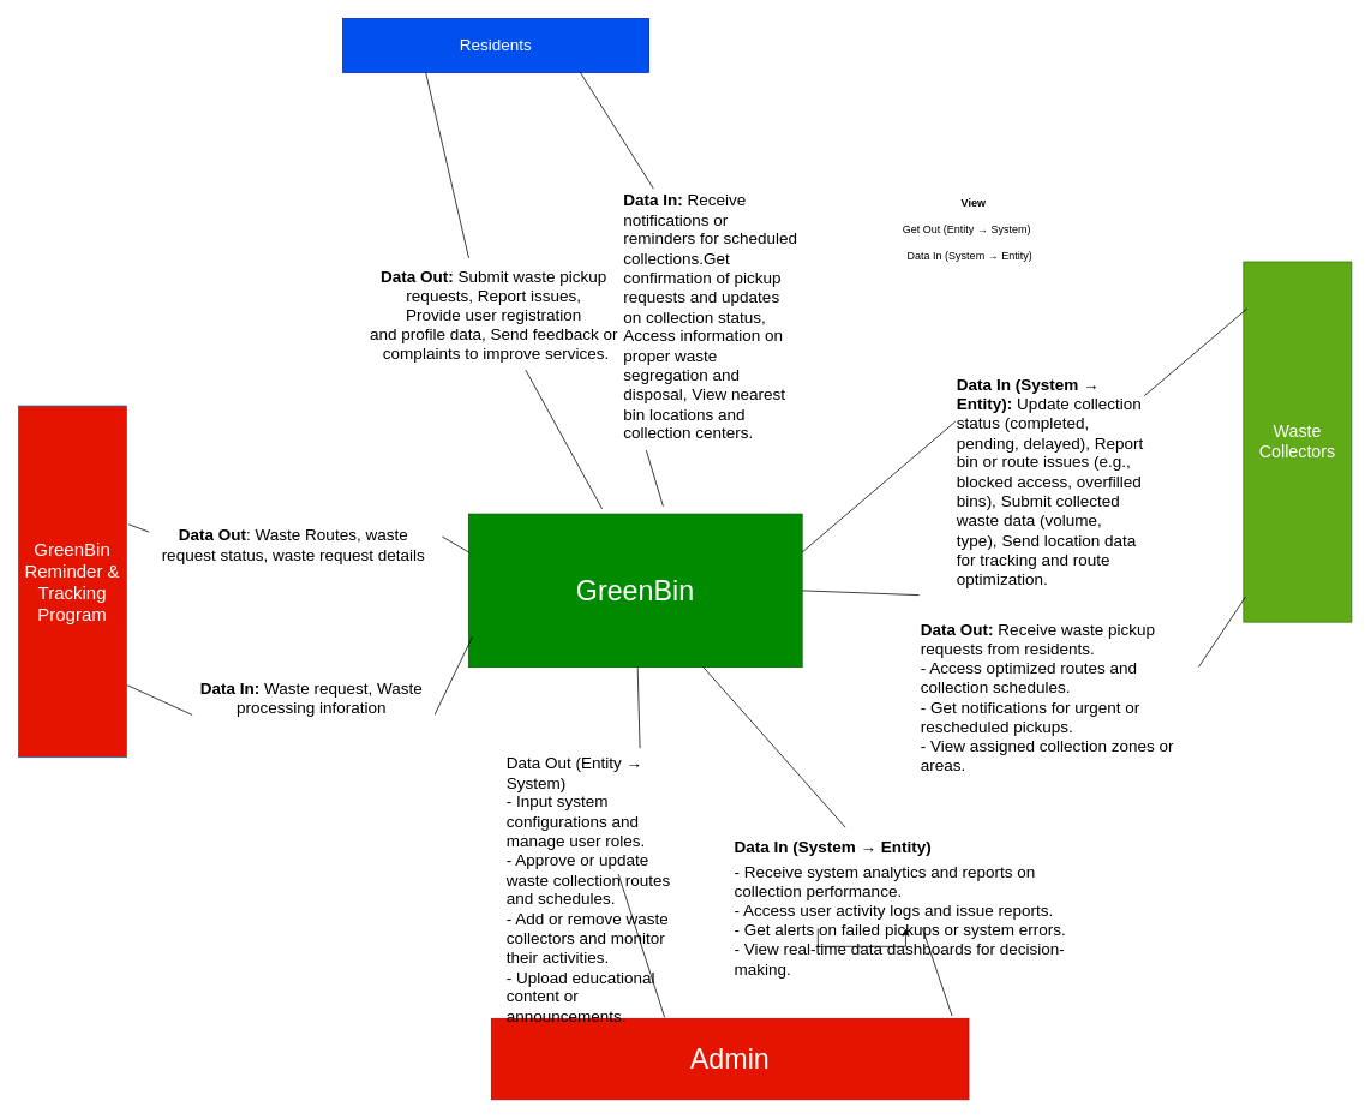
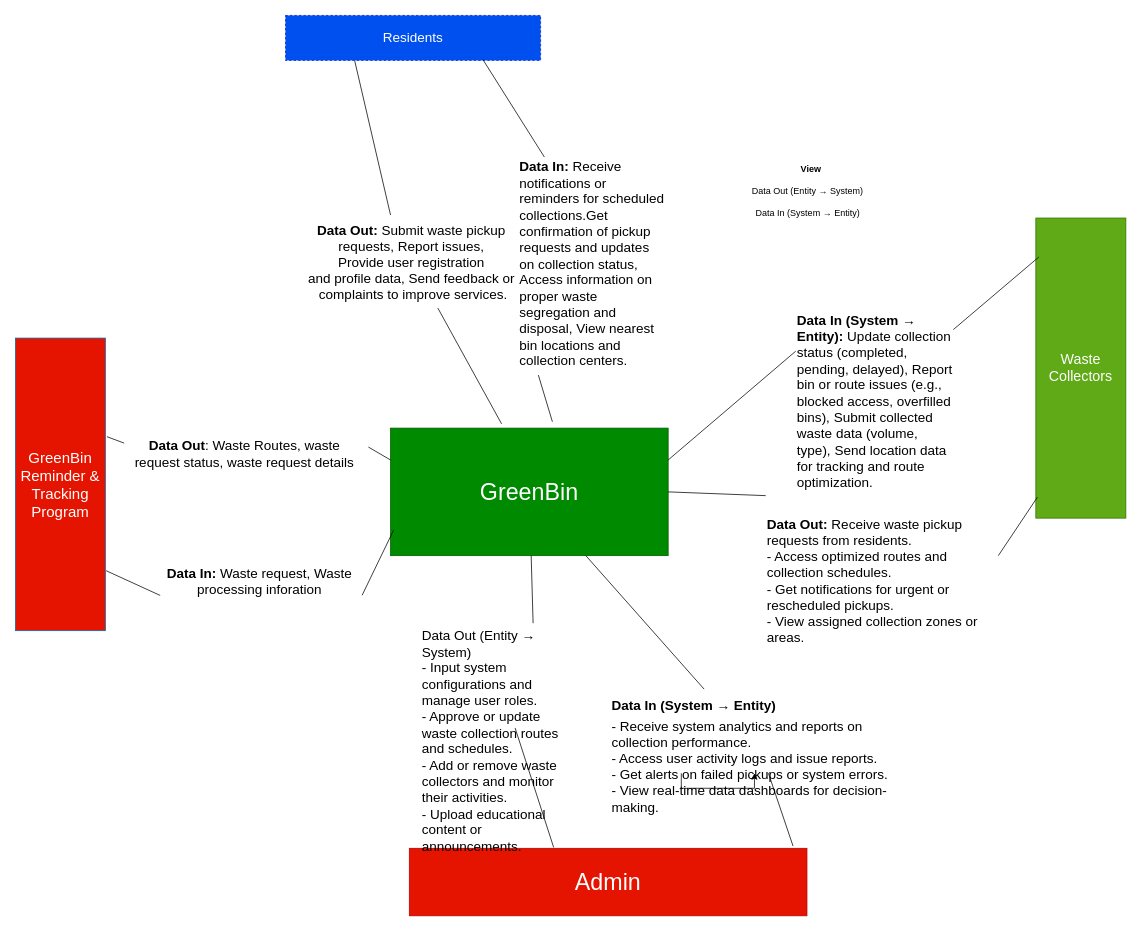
- <mxCell id="3" value="Residents" style="rounded=0;whiteSpace=wrap;html=1;fillColor=#0050ef;fontColor=#ffffff;strokeColor=#001DBC;fontSize=18;" parent="1" vertex="1"><mxGeometry x="380" y="20" width="340" height="60" as="geometry" /></mxCell>
+ <mxCell id="3" value="Residents" style="rounded=0;whiteSpace=wrap;html=1;fillColor=#0050ef;fontColor=#ffffff;strokeColor=#001DBC;fontSize=18;dashed=1;" parent="1" vertex="1"><mxGeometry x="380" y="20" width="340" height="60" as="geometry" /></mxCell>
- <mxCell id="24" value="Get Out (Entity → System)" style="text;whiteSpace=wrap;html=1;" parent="1" vertex="1"><mxGeometry x="1000" y="240" width="180" height="40" as="geometry" /></mxCell>
+ <mxCell id="24" value="Data Out (Entity → System)" style="text;whiteSpace=wrap;html=1;" parent="1" vertex="1"><mxGeometry x="1000" y="240" width="180" height="40" as="geometry" /></mxCell>
